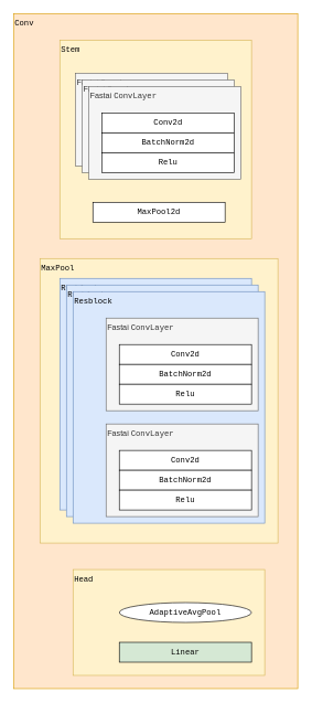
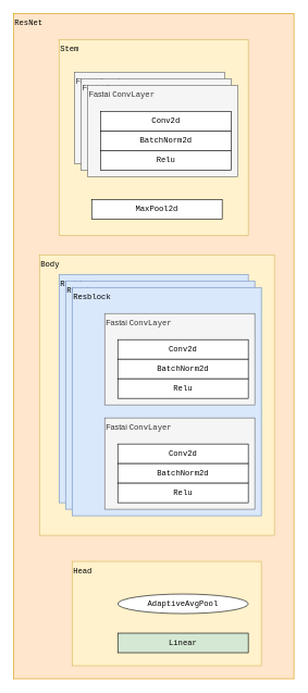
- <mxCell id="2" value="&lt;font face=&quot;Courier New&quot;&gt;Conv&lt;/font&gt;" style="text;html=1;align=left;verticalAlign=top;whiteSpace=wrap;rounded=0;fillColor=#ffe6cc;strokeColor=#d79b00;" vertex="1" parent="1"><mxGeometry x="20" y="20" width="430" height="1020" as="geometry" /></mxCell>
+ <mxCell id="2" value="&lt;font face=&quot;Courier New&quot;&gt;ResNet&lt;/font&gt;" style="text;html=1;align=left;verticalAlign=top;whiteSpace=wrap;rounded=0;fillColor=#ffe6cc;strokeColor=#d79b00;" vertex="1" parent="1"><mxGeometry x="20" y="20" width="430" height="1020" as="geometry" /></mxCell>
- <mxCell id="21" value="&lt;font face=&quot;Courier New&quot;&gt;MaxPool&lt;/font&gt;" style="text;html=1;align=left;verticalAlign=top;whiteSpace=wrap;rounded=0;fillColor=#fff2cc;strokeColor=#d6b656;" vertex="1" parent="20"><mxGeometry x="-30" y="-30" width="360" height="430" as="geometry" /></mxCell>
+ <mxCell id="21" value="&lt;font face=&quot;Courier New&quot;&gt;Body&lt;/font&gt;" style="text;html=1;align=left;verticalAlign=top;whiteSpace=wrap;rounded=0;fillColor=#fff2cc;strokeColor=#d6b656;" vertex="1" parent="20"><mxGeometry x="-30" y="-30" width="360" height="430" as="geometry" /></mxCell>
